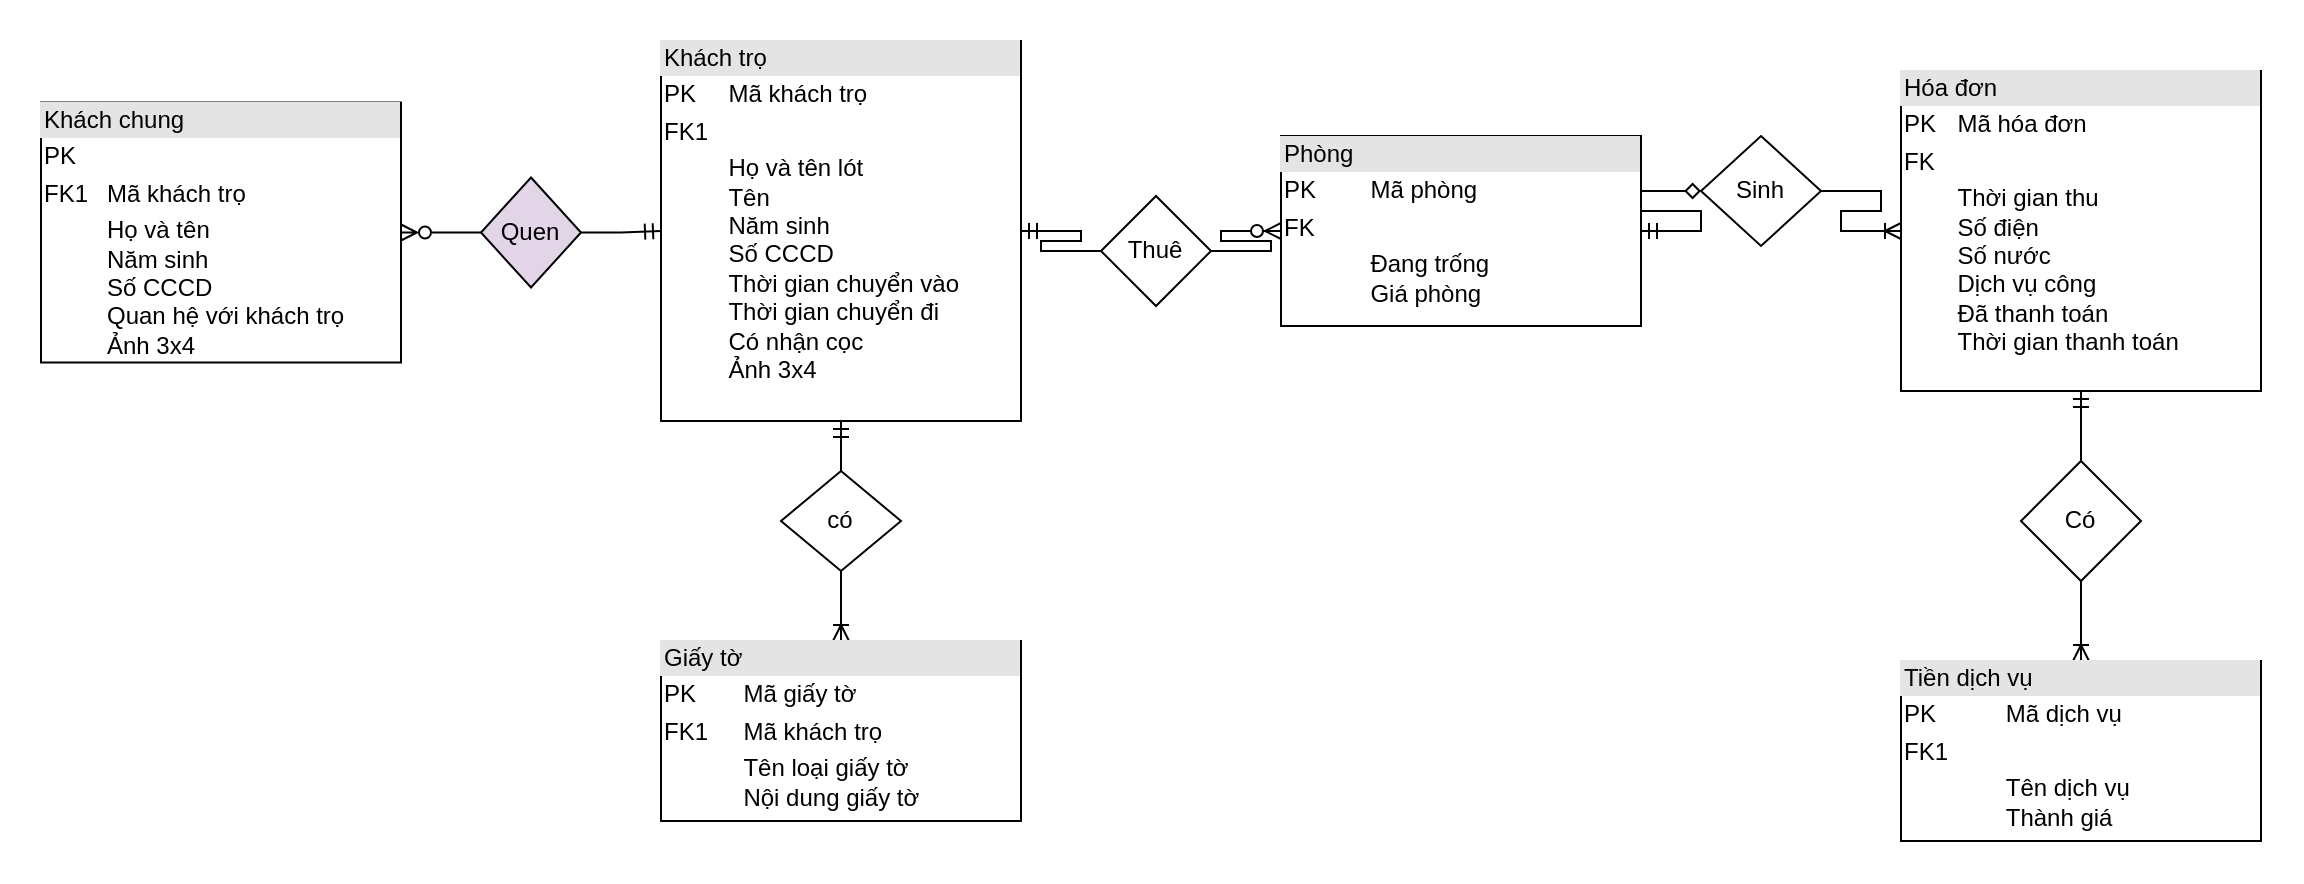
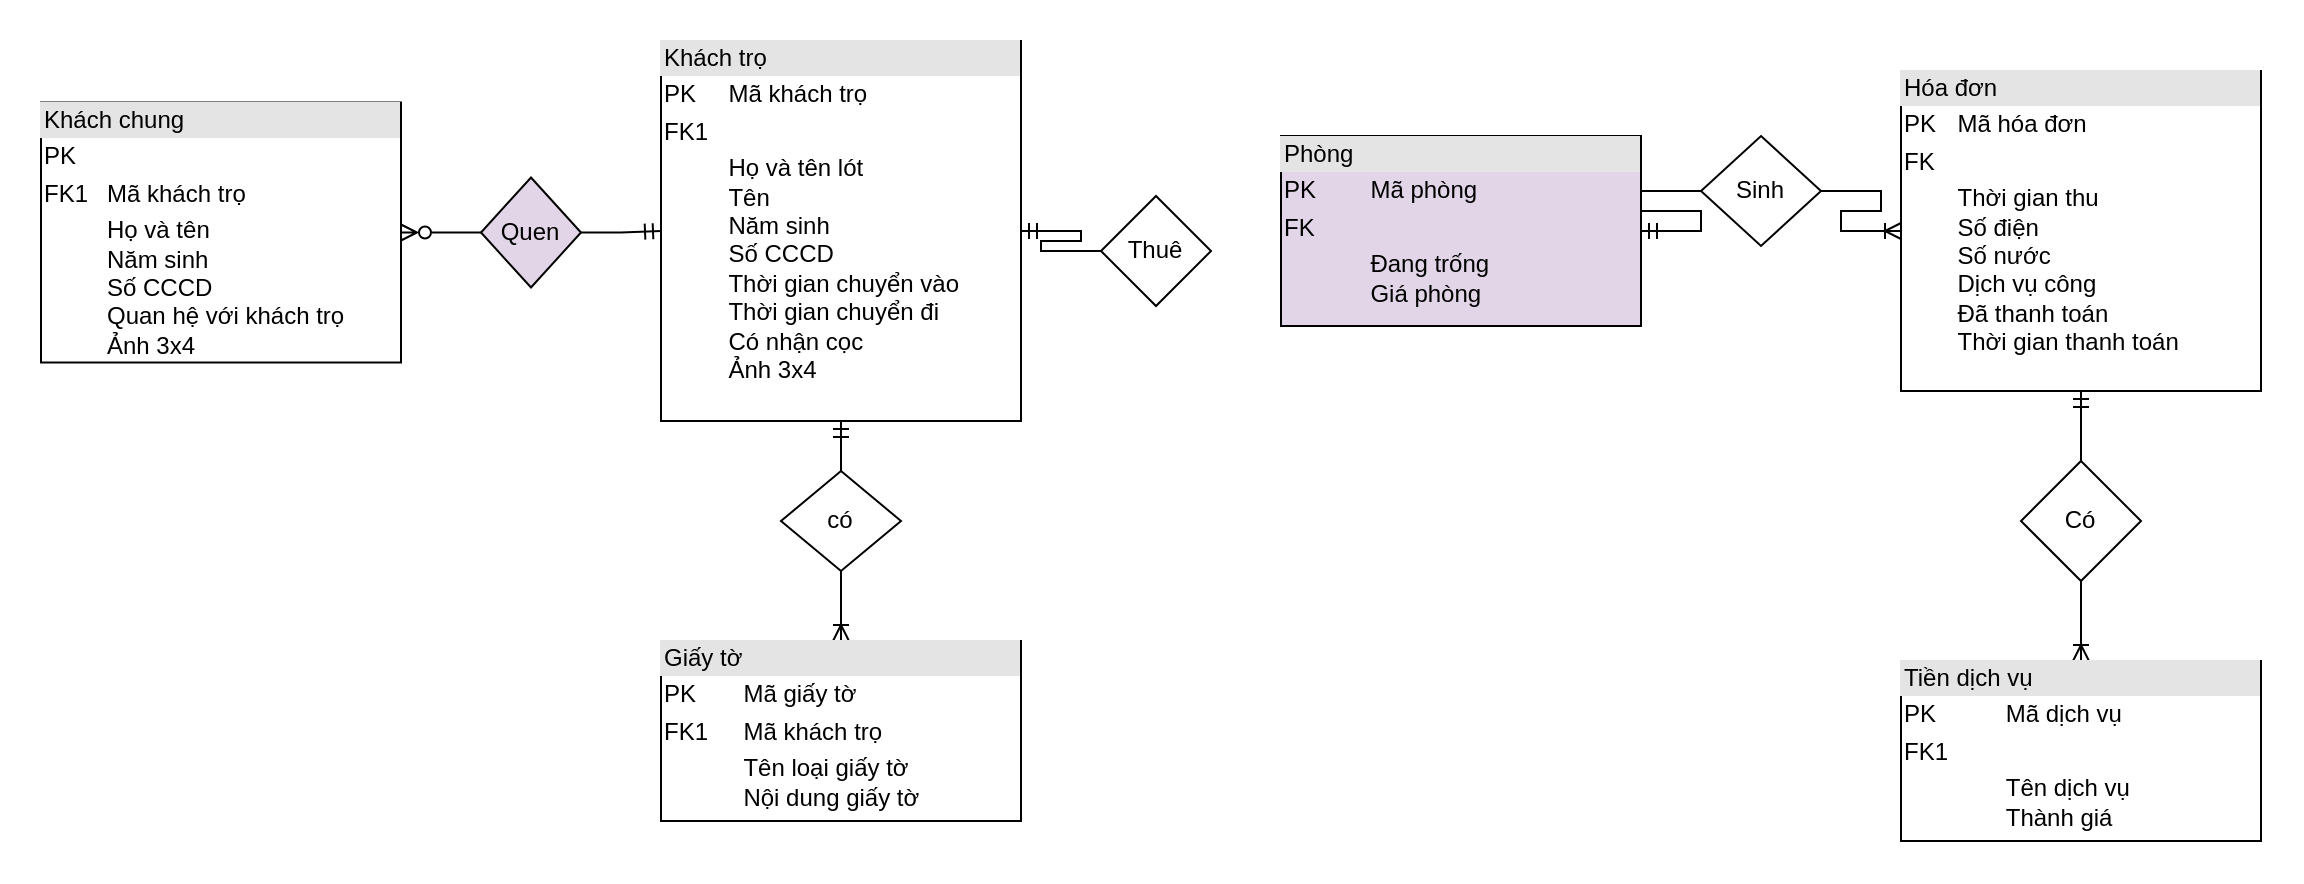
- <mxCell id="12" value="" style="edgeStyle=entityRelationEdgeStyle;fontSize=12;html=1;endArrow=diamond;startArrow=ERmandOne;rounded=0;endFill=0;" edge="1" parent="1" source="9" target="13"><mxGeometry width="100" height="100" relative="1" as="geometry"><mxPoint x="840" y="115" as="sourcePoint" /><mxPoint x="960" y="115" as="targetPoint" /></mxGeometry></mxCell>
+ <mxCell id="12" value="" style="edgeStyle=entityRelationEdgeStyle;fontSize=12;html=1;endArrow=none;startArrow=ERmandOne;rounded=0;endFill=0;" edge="1" parent="1" source="9" target="13"><mxGeometry width="100" height="100" relative="1" as="geometry"><mxPoint x="840" y="115" as="sourcePoint" /><mxPoint x="960" y="115" as="targetPoint" /></mxGeometry></mxCell>
- <mxCell id="9" value="&lt;div style=&quot;box-sizing:border-box;width:100%;background:#e4e4e4;padding:2px;&quot;&gt;Phòng&lt;/div&gt;&lt;table style=&quot;width:100%;font-size:1em;&quot; cellpadding=&quot;2&quot; cellspacing=&quot;0&quot;&gt;&lt;tbody&gt;&lt;tr&gt;&lt;td&gt;PK&lt;/td&gt;&lt;td&gt;Mã phòng&lt;/td&gt;&lt;/tr&gt;&lt;tr&gt;&lt;td&gt;FK&lt;/td&gt;&lt;td&gt;&lt;br&gt;&lt;/td&gt;&lt;/tr&gt;&lt;tr&gt;&lt;td&gt;&lt;/td&gt;&lt;td&gt;Đang trống&lt;br&gt;Giá phòng&lt;br&gt;&lt;br&gt;&lt;br&gt;&lt;/td&gt;&lt;/tr&gt;&lt;/tbody&gt;&lt;/table&gt;" style="verticalAlign=top;align=left;overflow=fill;html=1;whiteSpace=wrap;" vertex="1" parent="7"><mxGeometry x="110" y="-20.75" width="180" height="95" as="geometry" /></mxCell>
+ <mxCell id="9" value="&lt;div style=&quot;box-sizing:border-box;width:100%;background:#e4e4e4;padding:2px;&quot;&gt;Phòng&lt;/div&gt;&lt;table style=&quot;width:100%;font-size:1em;&quot; cellpadding=&quot;2&quot; cellspacing=&quot;0&quot;&gt;&lt;tbody&gt;&lt;tr&gt;&lt;td&gt;PK&lt;/td&gt;&lt;td&gt;Mã phòng&lt;/td&gt;&lt;/tr&gt;&lt;tr&gt;&lt;td&gt;FK&lt;/td&gt;&lt;td&gt;&lt;br&gt;&lt;/td&gt;&lt;/tr&gt;&lt;tr&gt;&lt;td&gt;&lt;/td&gt;&lt;td&gt;Đang trống&lt;br&gt;Giá phòng&lt;br&gt;&lt;br&gt;&lt;br&gt;&lt;/td&gt;&lt;/tr&gt;&lt;/tbody&gt;&lt;/table&gt;" style="verticalAlign=top;align=left;overflow=fill;html=1;whiteSpace=wrap;fillColor=#e1d5e7;" vertex="1" parent="7"><mxGeometry x="110" y="-20.75" width="180" height="95" as="geometry" /></mxCell>
- <mxCell id="10" value="" style="edgeStyle=entityRelationEdgeStyle;fontSize=12;html=1;endArrow=ERzeroToMany;startArrow=none;rounded=0;exitX=1;exitY=0.5;exitDx=0;exitDy=0;startFill=0;" edge="1" parent="7" source="8" target="9"><mxGeometry width="100" height="100" relative="1" as="geometry"><mxPoint x="20" y="32.5" as="sourcePoint" /><mxPoint x="130" y="-7.5" as="targetPoint" /><Array as="points"><mxPoint x="200" y="-1.5" /></Array></mxGeometry></mxCell>
